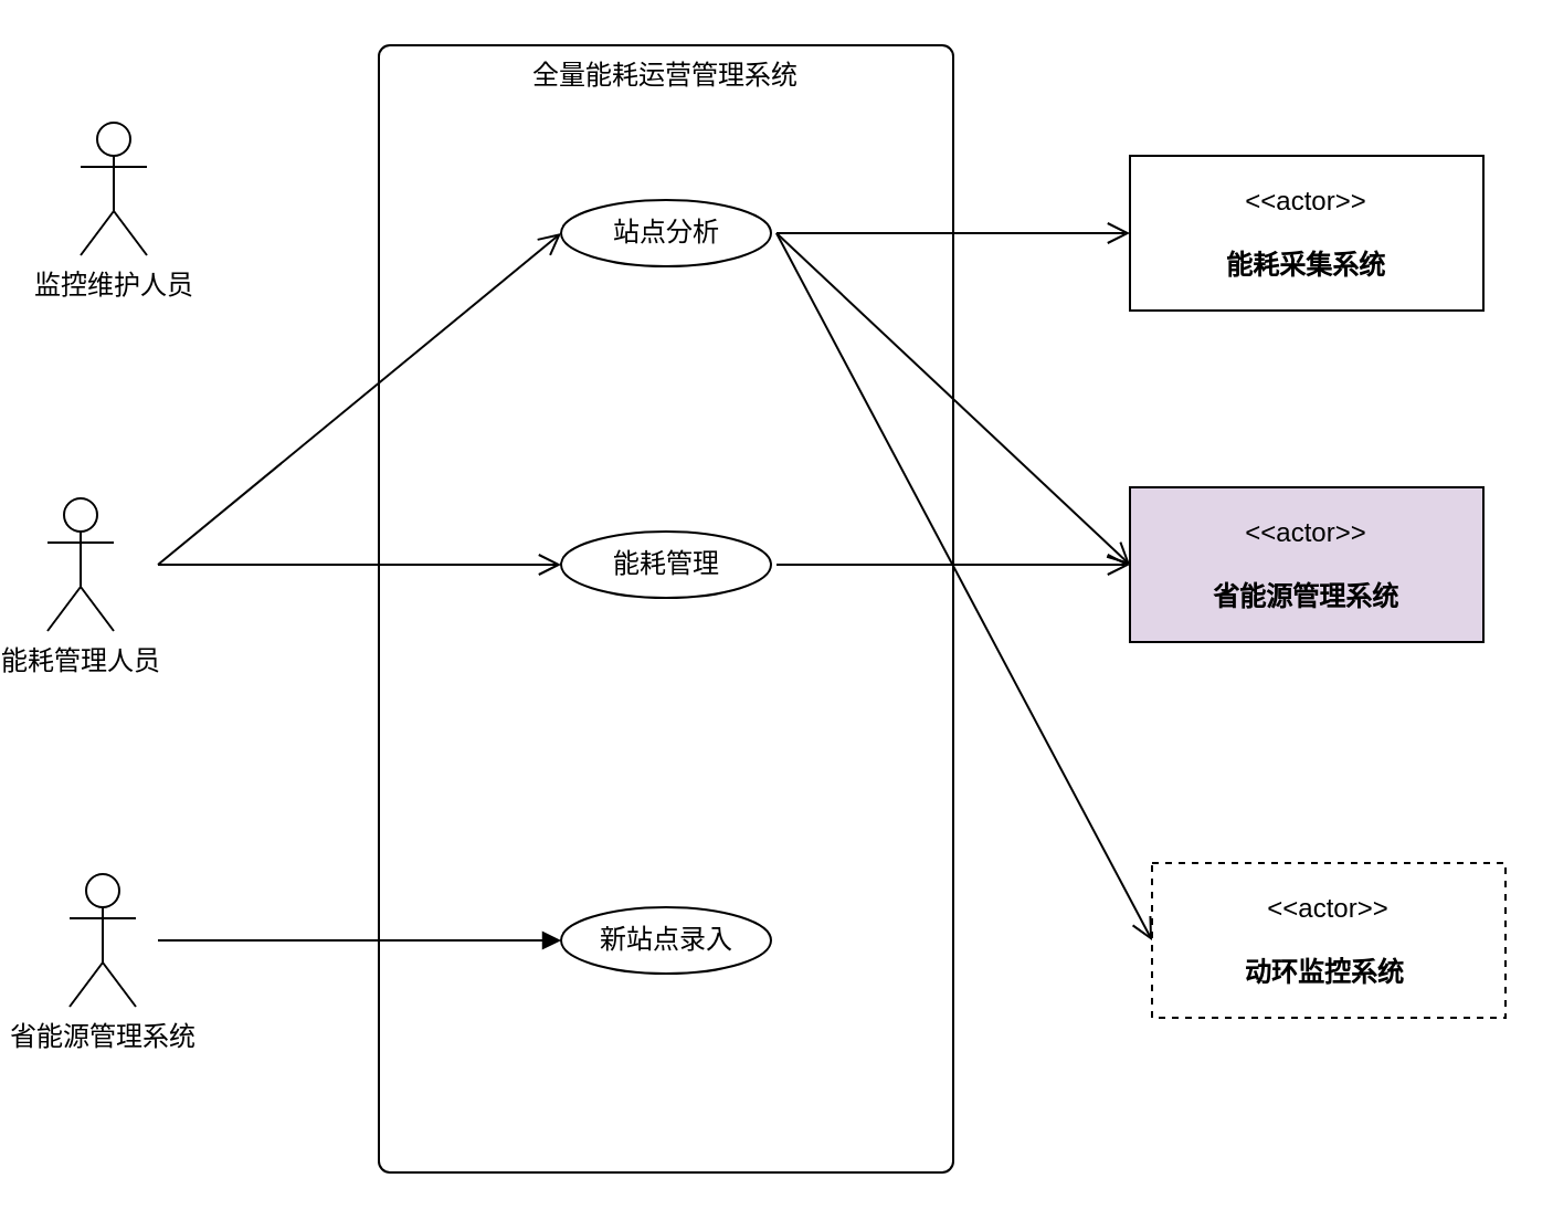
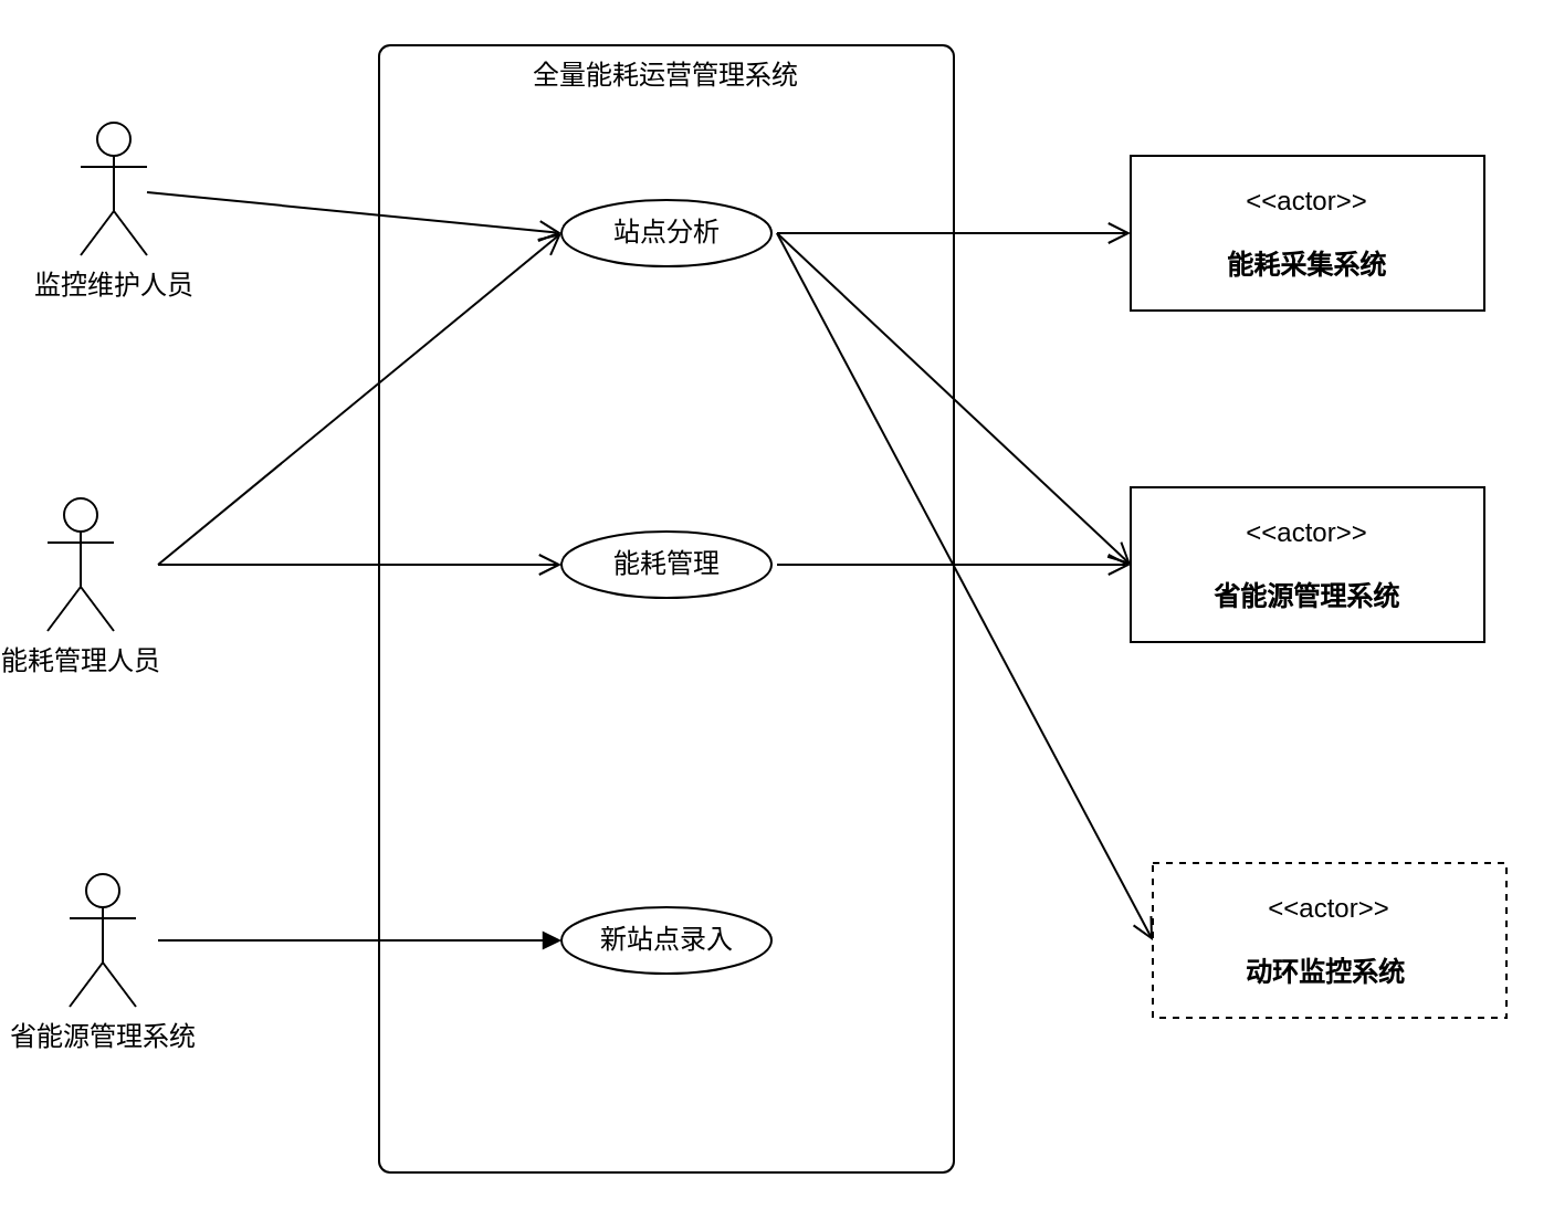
+ <mxCell id="12" value="" style="endArrow=open;startArrow=none;endFill=0;startFill=0;endSize=8;html=1;verticalAlign=bottom;labelBackgroundColor=none;strokeWidth=1;rounded=0;entryX=0;entryY=0.5;entryDx=0;entryDy=0;" parent="1" source="5" target="8" edge="1"><mxGeometry width="160" relative="1" as="geometry"><mxPoint x="60" y="105" as="sourcePoint" /><mxPoint x="220" y="105" as="targetPoint" /></mxGeometry></mxCell>
- <mxCell id="3" value="&amp;lt;&amp;lt;actor&amp;gt;&amp;gt;&lt;br&gt;&lt;br&gt;&lt;b&gt;省能源管理系统&lt;/b&gt;" style="html=1;align=center;verticalAlign=middle;dashed=0;whiteSpace=wrap;fillColor=#e1d5e7;" parent="1" vertex="1"><mxGeometry x="510" y="220" width="160" height="70" as="geometry" /></mxCell>
+ <mxCell id="3" value="&amp;lt;&amp;lt;actor&amp;gt;&amp;gt;&lt;br&gt;&lt;br&gt;&lt;b&gt;省能源管理系统&lt;/b&gt;" style="html=1;align=center;verticalAlign=middle;dashed=0;whiteSpace=wrap;" parent="1" vertex="1"><mxGeometry x="510" y="220" width="160" height="70" as="geometry" /></mxCell>
